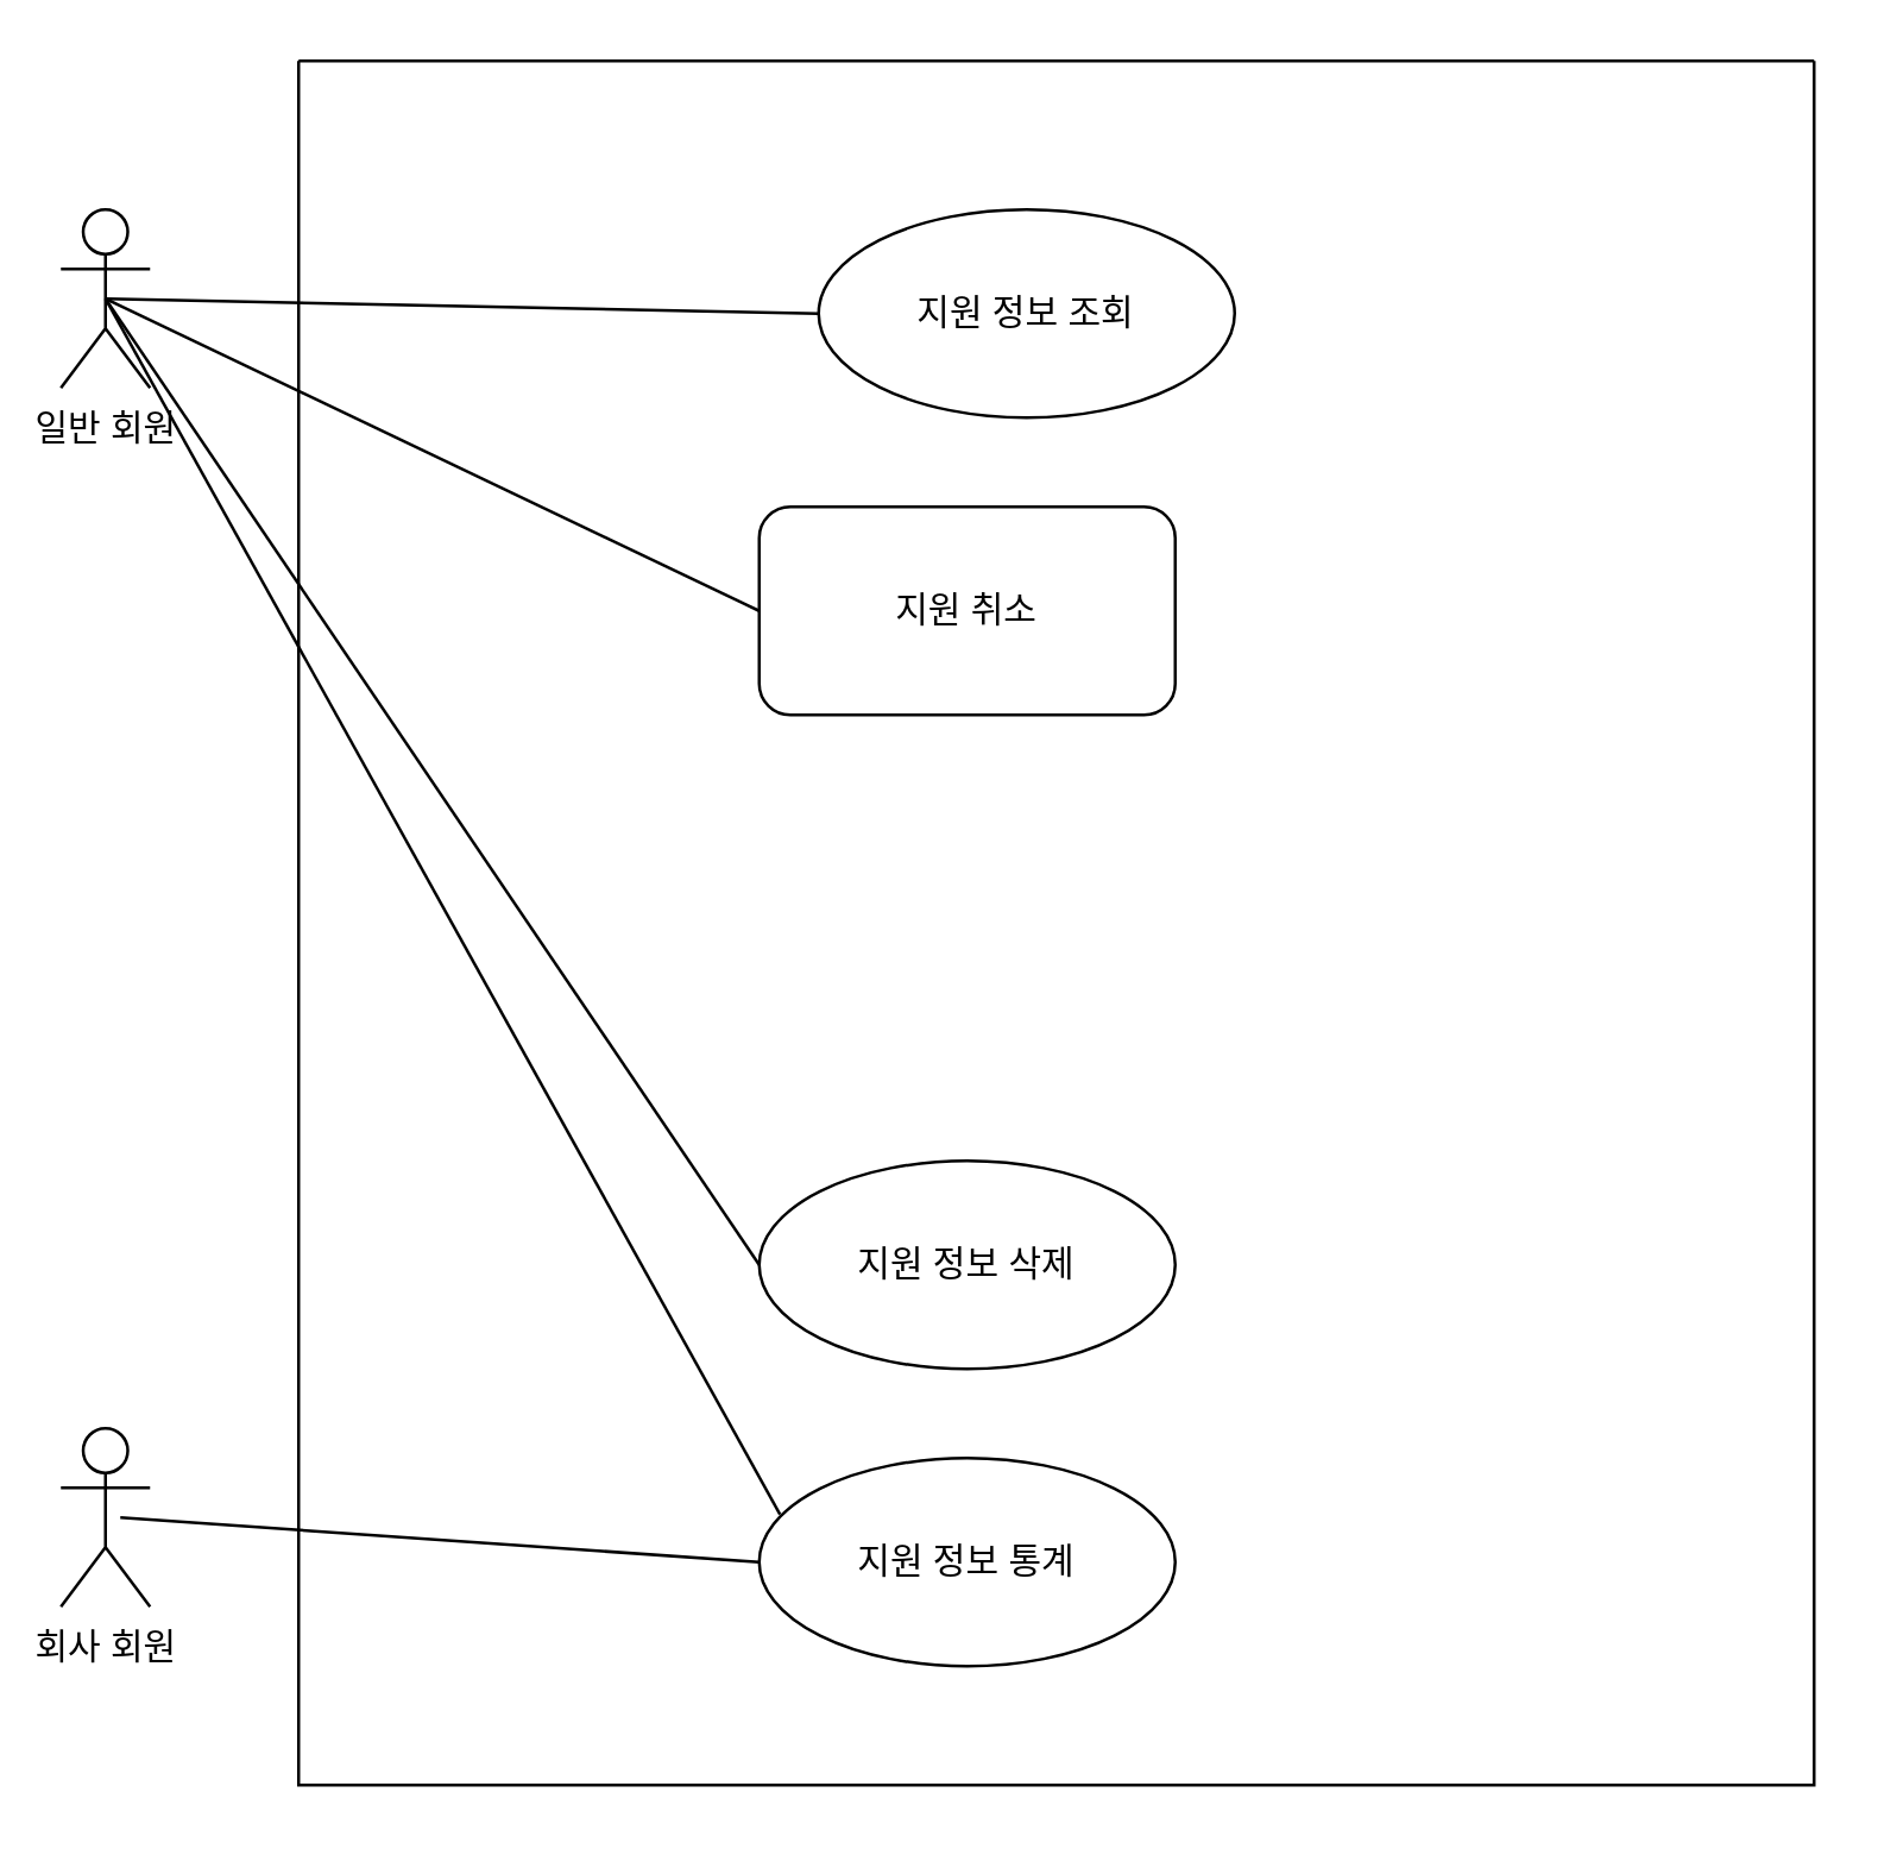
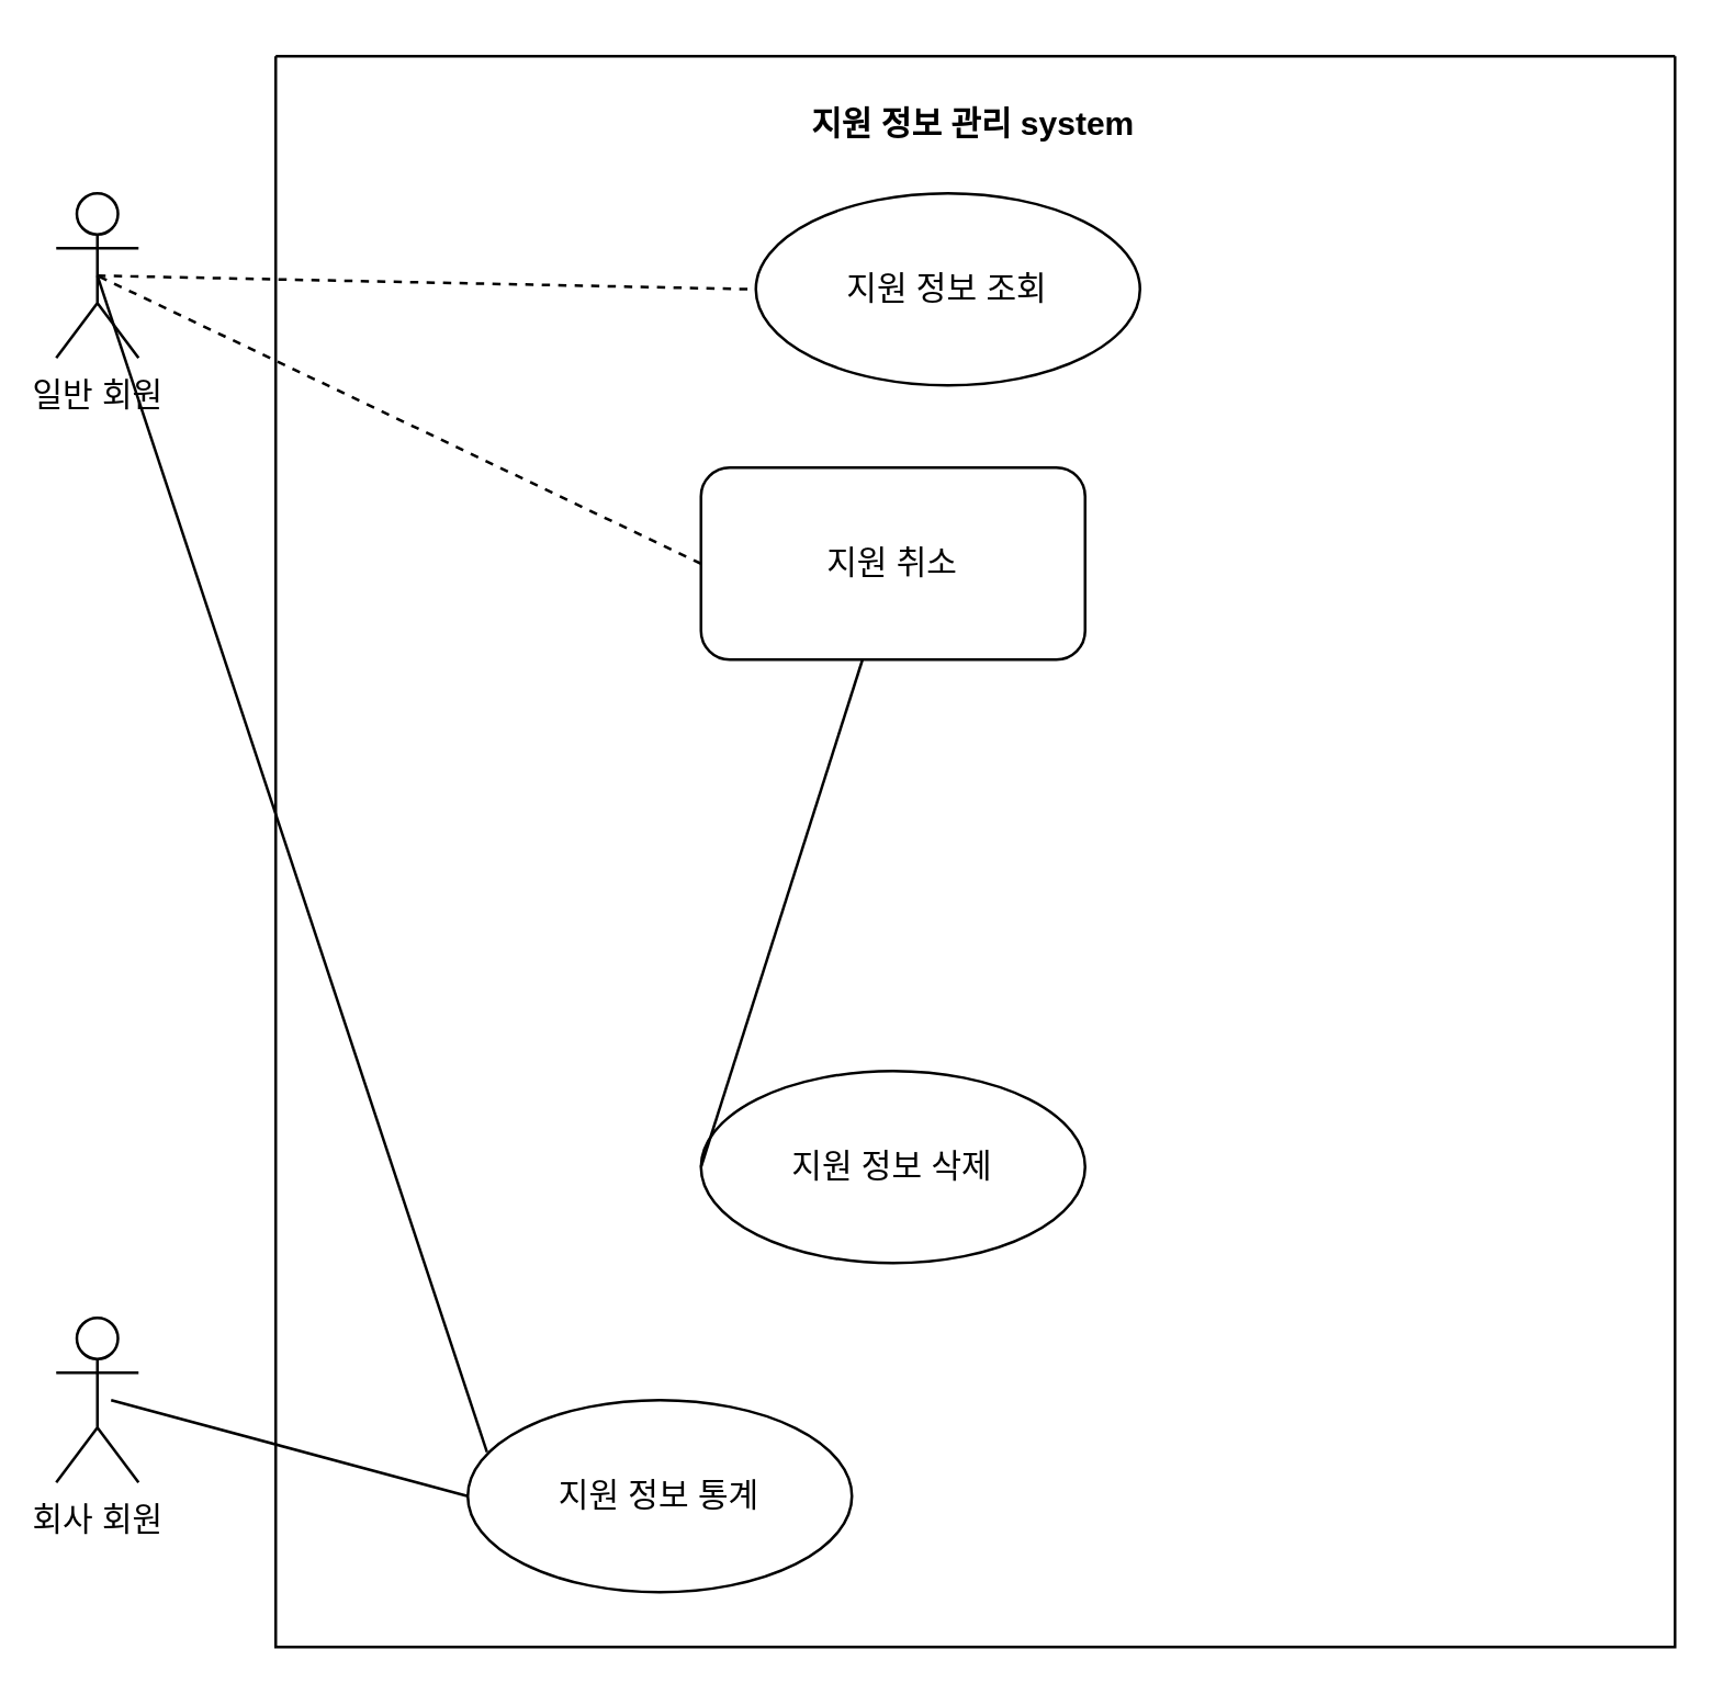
+ <mxCell id="12" value="&lt;b&gt;지원 정보 관리 system&lt;/b&gt;" style="text;html=1;align=center;verticalAlign=middle;resizable=0;points=[];autosize=1;strokeColor=none;fillColor=none;" parent="11" vertex="1"><mxGeometry x="184" y="10" width="140" height="30" as="geometry" /></mxCell>
- <mxCell id="6" value="" style="endArrow=none;html=1;rounded=0;entryX=0;entryY=0.5;entryDx=0;entryDy=0;exitX=0.5;exitY=0.5;exitDx=0;exitDy=0;exitPerimeter=0;" parent="1" source="2" target="3" edge="1"><mxGeometry width="50" height="50" relative="1" as="geometry"><mxPoint x="40" y="100" as="sourcePoint" /><mxPoint x="250" y="100" as="targetPoint" /></mxGeometry></mxCell>
+ <mxCell id="6" value="" style="endArrow=none;html=1;rounded=0;entryX=0;entryY=0.5;entryDx=0;entryDy=0;exitX=0.5;exitY=0.5;exitDx=0;exitDy=0;exitPerimeter=0;dashed=1;" parent="1" source="2" target="3" edge="1"><mxGeometry width="50" height="50" relative="1" as="geometry"><mxPoint x="40" y="100" as="sourcePoint" /><mxPoint x="250" y="100" as="targetPoint" /></mxGeometry></mxCell>
- <mxCell id="5" value="" style="endArrow=none;html=1;rounded=0;exitX=0;exitY=0.5;exitDx=0;exitDy=0;entryX=0.5;entryY=0.5;entryDx=0;entryDy=0;entryPerimeter=0;" parent="1" source="4" target="2" edge="1"><mxGeometry width="50" height="50" relative="1" as="geometry"><mxPoint x="250" y="250" as="sourcePoint" /><mxPoint x="380" y="320" as="targetPoint" /><Array as="points" /></mxGeometry></mxCell>
+ <mxCell id="5" value="" style="endArrow=none;html=1;rounded=0;exitX=0;exitY=0.5;exitDx=0;exitDy=0;entryX=0.5;entryY=0.5;entryDx=0;entryDy=0;entryPerimeter=0;dashed=1;" parent="1" source="4" target="2" edge="1"><mxGeometry width="50" height="50" relative="1" as="geometry"><mxPoint x="250" y="250" as="sourcePoint" /><mxPoint x="380" y="320" as="targetPoint" /><Array as="points" /></mxGeometry></mxCell>
- <mxCell id="9" value="" style="endArrow=none;html=1;rounded=0;exitX=0;exitY=0.5;exitDx=0;exitDy=0;entryX=0.5;entryY=0.5;entryDx=0;entryDy=0;entryPerimeter=0;" parent="1" source="7" target="2" edge="1"><mxGeometry width="50" height="50" relative="1" as="geometry"><mxPoint x="250" y="400" as="sourcePoint" /><mxPoint x="40" y="100" as="targetPoint" /></mxGeometry></mxCell>
+ <mxCell id="9" value="" style="endArrow=none;html=1;rounded=0;exitX=0;exitY=0.5;exitDx=0;exitDy=0;" parent="1" source="7" target="4" edge="1"><mxGeometry width="50" height="50" relative="1" as="geometry"><mxPoint x="250" y="400" as="sourcePoint" /><mxPoint x="40" y="100" as="targetPoint" /></mxGeometry></mxCell>
- <mxCell id="8" value="지원 정보 통계&lt;br&gt;" style="ellipse;whiteSpace=wrap;html=1;" parent="1" vertex="1"><mxGeometry x="255" y="490" width="140" height="70" as="geometry" /></mxCell>
+ <mxCell id="8" value="지원 정보 통계&lt;br&gt;" style="ellipse;whiteSpace=wrap;html=1;" parent="1" vertex="1"><mxGeometry x="170" y="510" width="140" height="70" as="geometry" /></mxCell>
